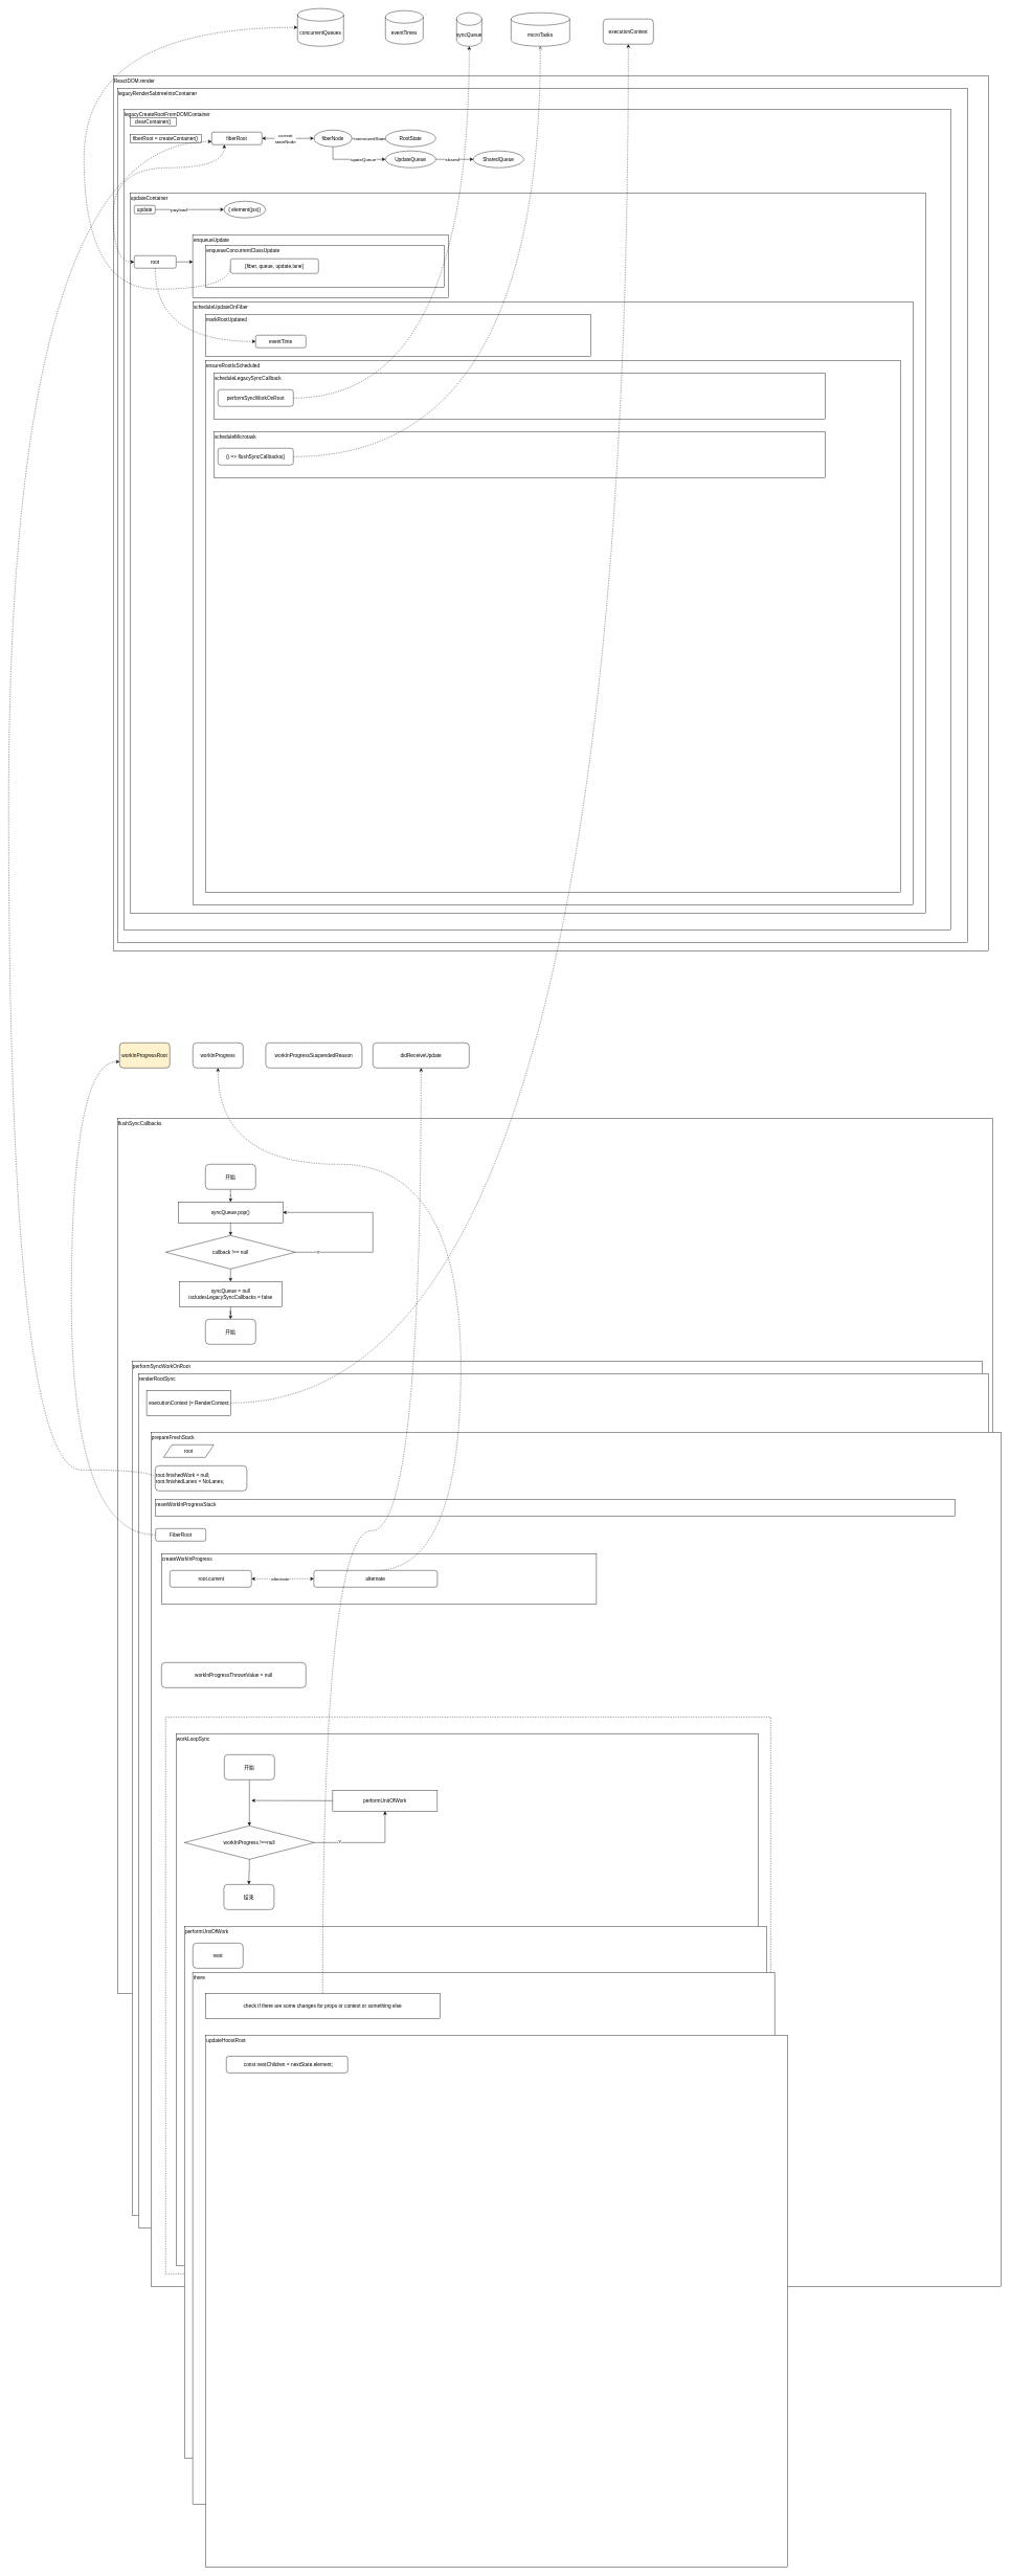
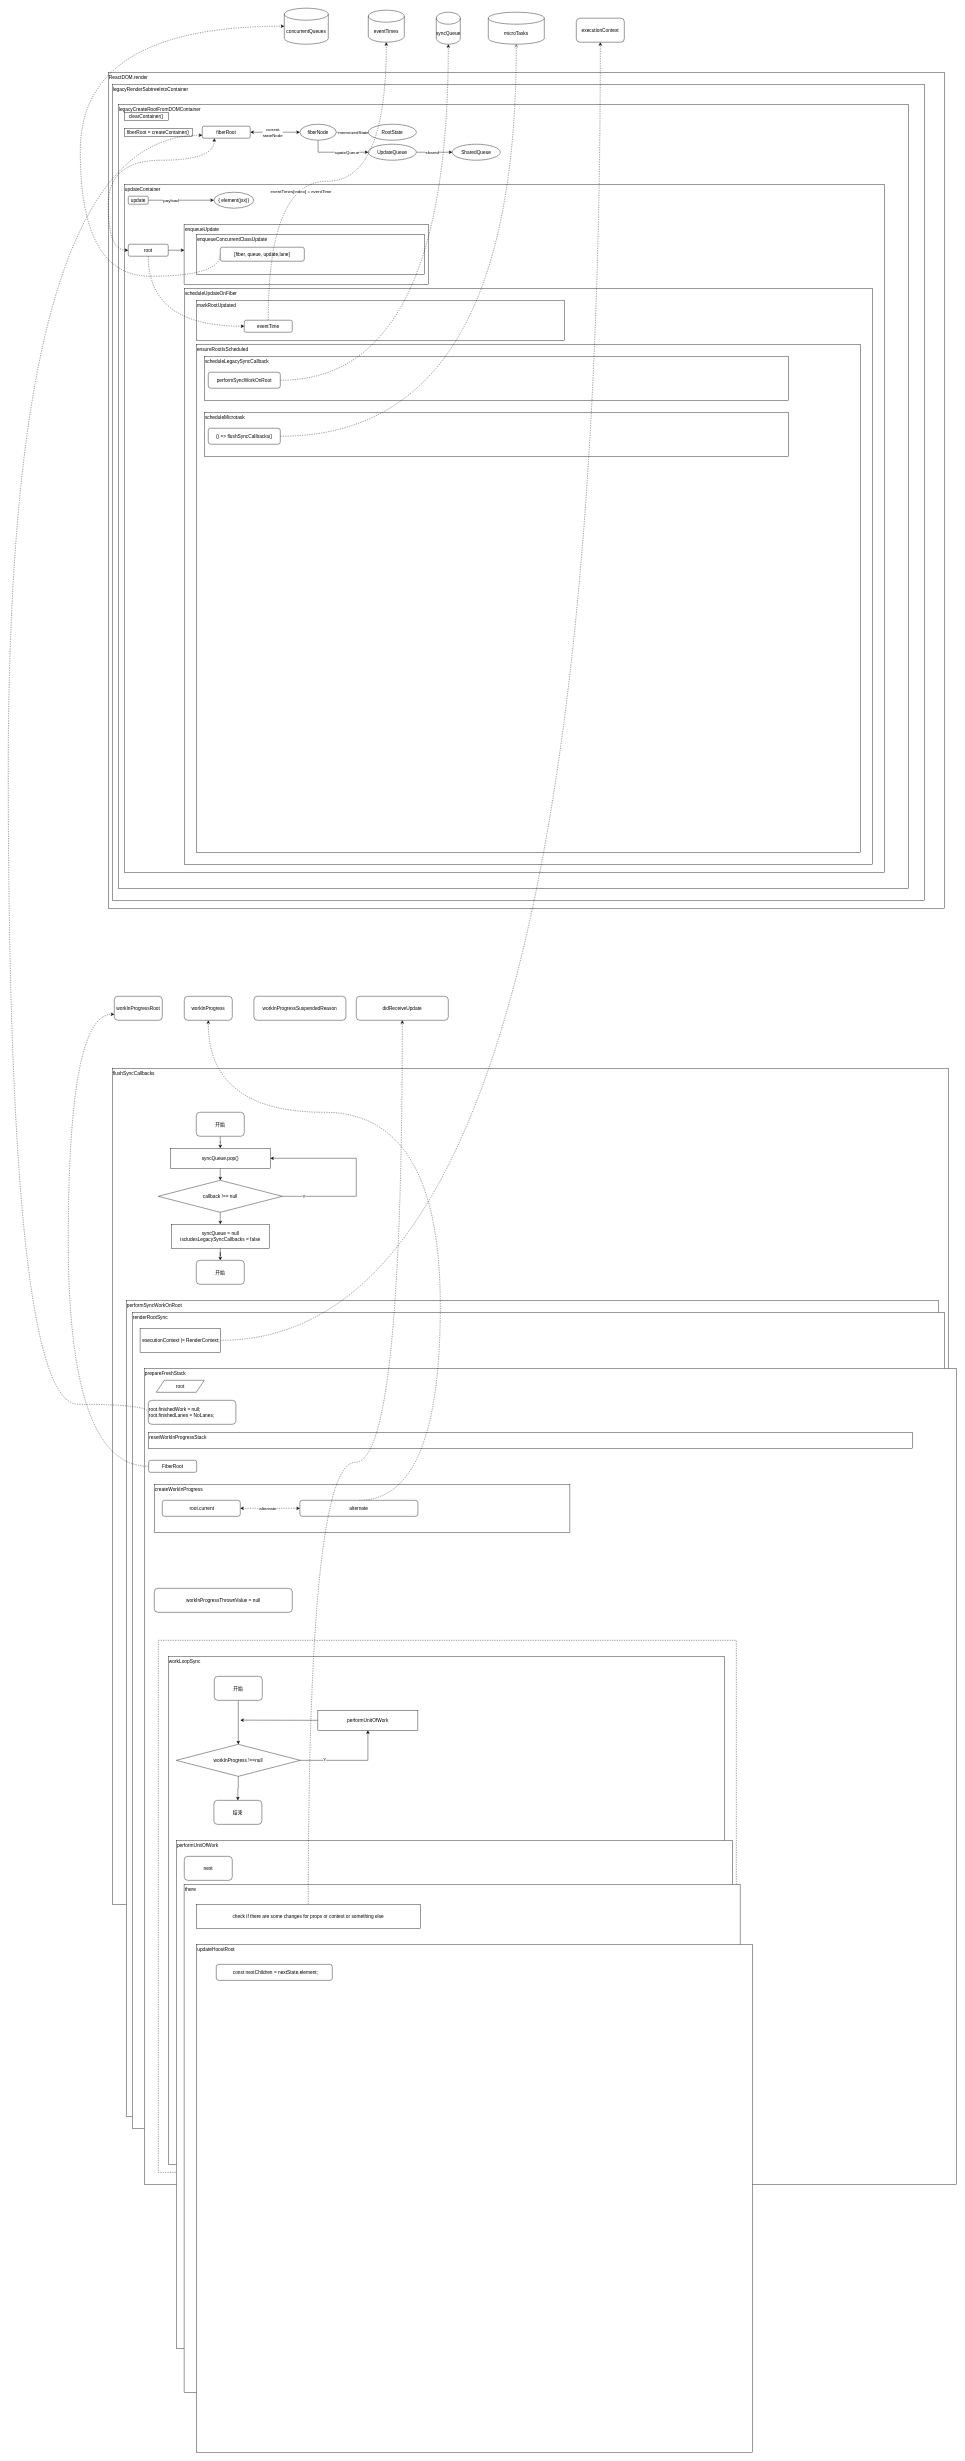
+ <mxCell id="36" style="edgeStyle=orthogonalEdgeStyle;curved=1;rounded=0;orthogonalLoop=1;jettySize=auto;html=1;exitX=0.5;exitY=0;exitDx=0;exitDy=0;entryX=0.5;entryY=1;entryDx=0;entryDy=0;entryPerimeter=0;dashed=1;startArrow=none;startFill=0;elbow=vertical;" parent="1" source="38" target="34" edge="1"><mxGeometry relative="1" as="geometry" /></mxCell>
+ <mxCell id="37" value="eventTimes[index] = eventTime" style="edgeLabel;html=1;align=center;verticalAlign=middle;resizable=0;points=[];" parent="36" vertex="1" connectable="0"><mxGeometry x="-0.134" y="-25" relative="1" as="geometry"><mxPoint as="offset" /></mxGeometry></mxCell>
- <mxCell id="72" value="workInProgressRoot" style="rounded=1;whiteSpace=wrap;html=1;fillColor=#fff2cc;" parent="1" vertex="1"><mxGeometry x="285" y="2490" width="120" height="60" as="geometry" /></mxCell>
+ <mxCell id="72" value="workInProgressRoot" style="rounded=1;whiteSpace=wrap;html=1;" parent="1" vertex="1"><mxGeometry x="285" y="2490" width="120" height="60" as="geometry" /></mxCell>
